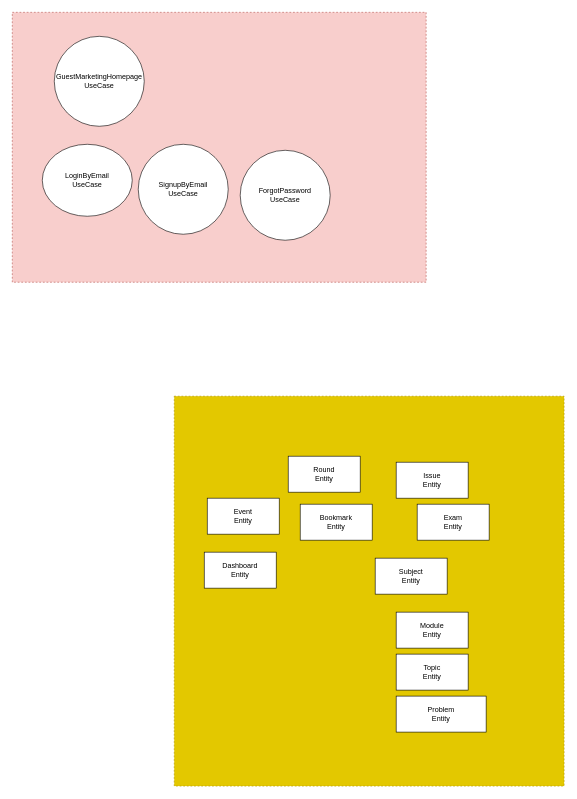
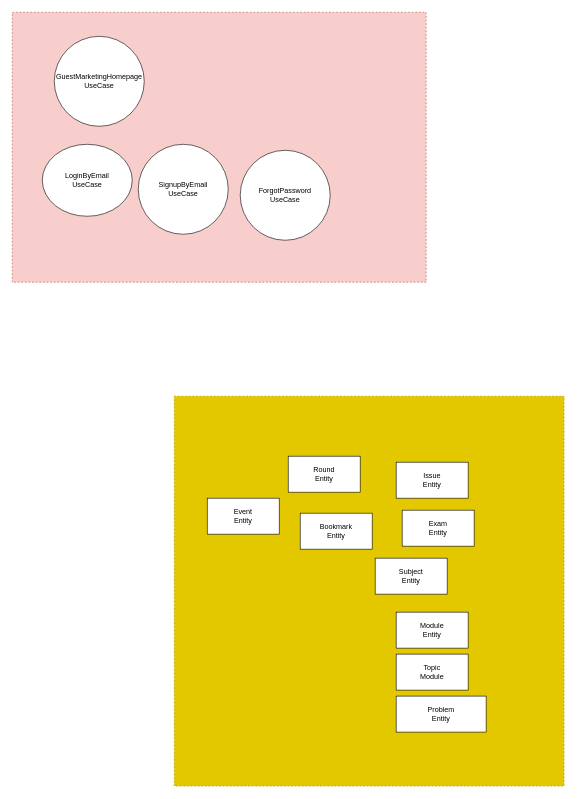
- <mxCell id="10" value="&lt;div&gt;Bookmark&lt;/div&gt;&lt;div&gt;Entity&lt;/div&gt;" style="rounded=0;whiteSpace=wrap;html=1;" vertex="1" parent="1"><mxGeometry x="500" y="840" width="120" height="60" as="geometry" /></mxCell>
+ <mxCell id="10" value="&lt;div&gt;Bookmark&lt;/div&gt;&lt;div&gt;Entity&lt;/div&gt;" style="rounded=0;whiteSpace=wrap;html=1;" vertex="1" parent="1"><mxGeometry x="500" y="855" width="120" height="60" as="geometry" /></mxCell>
- <mxCell id="14" value="&lt;div&gt;Exam&lt;/div&gt;&lt;div&gt;Entity&lt;/div&gt;" style="rounded=0;whiteSpace=wrap;html=1;" vertex="1" parent="1"><mxGeometry x="695" y="840" width="120" height="60" as="geometry" /></mxCell>
+ <mxCell id="14" value="&lt;div&gt;Exam&lt;/div&gt;&lt;div&gt;Entity&lt;/div&gt;" style="rounded=0;whiteSpace=wrap;html=1;" vertex="1" parent="1"><mxGeometry x="670" y="850" width="120" height="60" as="geometry" /></mxCell>
- <mxCell id="11" value="&lt;div&gt;Dashboard&lt;/div&gt;&lt;div&gt;Entity&lt;br&gt;&lt;/div&gt;" style="rounded=0;whiteSpace=wrap;html=1;" vertex="1" parent="1"><mxGeometry x="340" y="920" width="120" height="60" as="geometry" /></mxCell>
- <mxCell id="17" value="&lt;div&gt;Topic&lt;/div&gt;&lt;div&gt;Entity&lt;br&gt;&lt;/div&gt;" style="rounded=0;whiteSpace=wrap;html=1;" vertex="1" parent="1"><mxGeometry x="660" y="1090" width="120" height="60" as="geometry" /></mxCell>
+ <mxCell id="17" value="&lt;div&gt;Topic&lt;/div&gt;&lt;div&gt;Module&lt;br&gt;&lt;/div&gt;" style="rounded=0;whiteSpace=wrap;html=1;" vertex="1" parent="1"><mxGeometry x="660" y="1090" width="120" height="60" as="geometry" /></mxCell>
